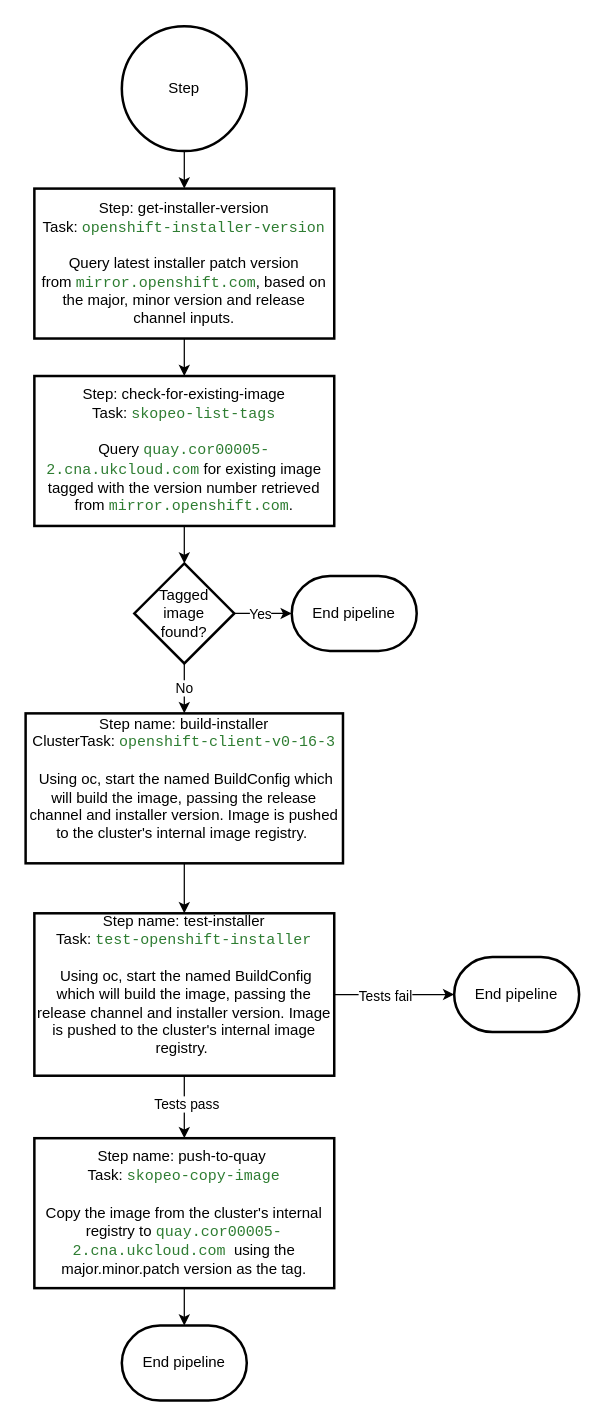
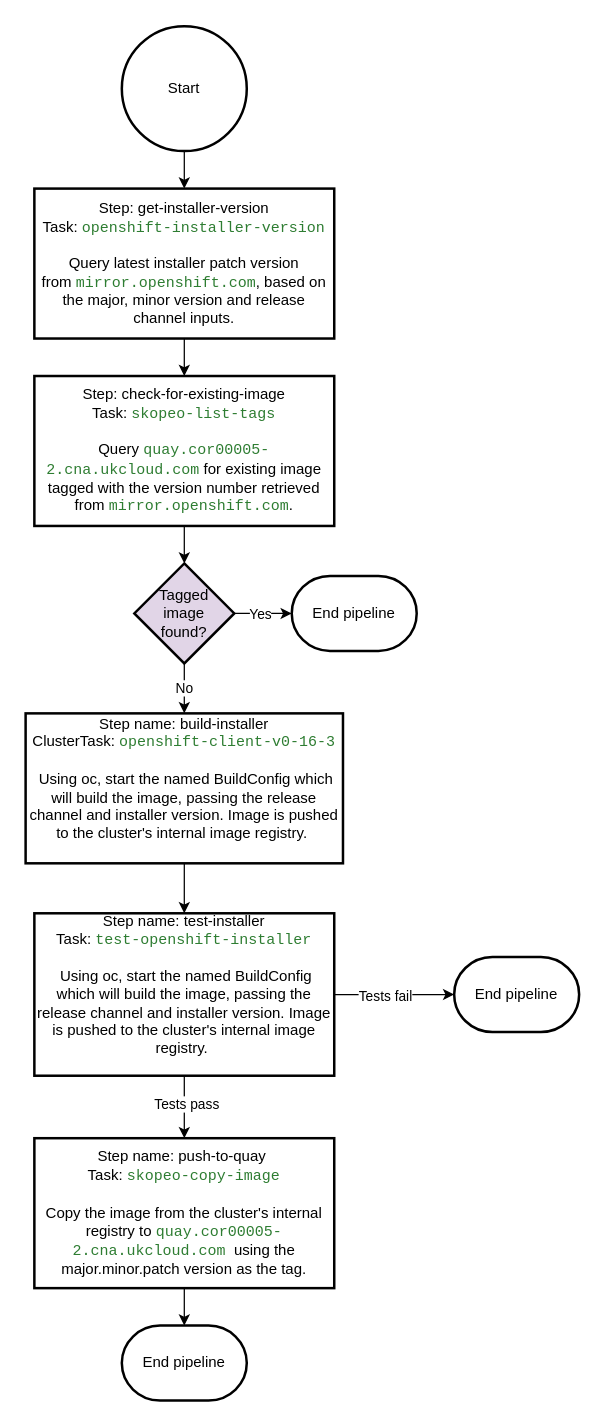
- <mxCell id="3" value="Step" style="strokeWidth=2;html=1;shape=mxgraph.flowchart.start_2;whiteSpace=wrap;" vertex="1" parent="1"><mxGeometry x="97" y="20" width="100" height="100" as="geometry" /></mxCell>
+ <mxCell id="3" value="Start" style="strokeWidth=2;html=1;shape=mxgraph.flowchart.start_2;whiteSpace=wrap;" vertex="1" parent="1"><mxGeometry x="97" y="20" width="100" height="100" as="geometry" /></mxCell>
- <mxCell id="11" value="Tagged &lt;br&gt;image&lt;br&gt;found?" style="rhombus;whiteSpace=wrap;html=1;strokeWidth=2;" vertex="1" parent="1"><mxGeometry x="107" y="450" width="80" height="80" as="geometry" /></mxCell>
+ <mxCell id="11" value="Tagged &lt;br&gt;image&lt;br&gt;found?" style="rhombus;whiteSpace=wrap;html=1;strokeWidth=2;fillColor=#e1d5e7;" vertex="1" parent="1"><mxGeometry x="107" y="450" width="80" height="80" as="geometry" /></mxCell>
